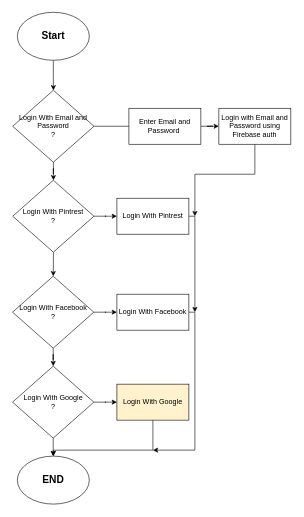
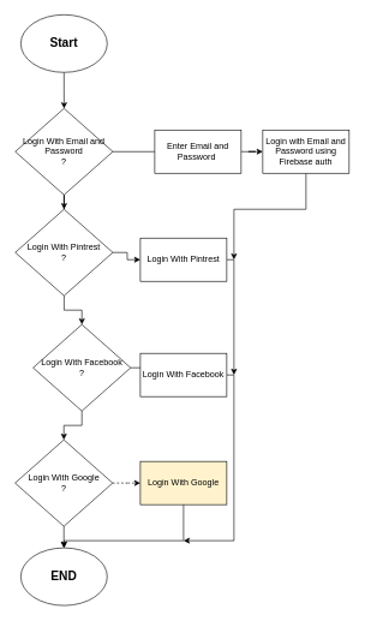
- <mxCell id="13" value="Login With Pintrest&lt;br&gt;?" style="rhombus;whiteSpace=wrap;html=1;" vertex="1" parent="1"><mxGeometry x="20.25" y="300" width="135.5" height="120" as="geometry" /></mxCell>
+ <mxCell id="13" value="Login With Pintrest&lt;br&gt;?" style="rhombus;whiteSpace=wrap;html=1;" vertex="1" parent="1"><mxGeometry x="20.25" y="290" width="135.5" height="120" as="geometry" /></mxCell>
- <mxCell id="18" value="Login With Facebook&lt;br&gt;?" style="rhombus;whiteSpace=wrap;html=1;" vertex="1" parent="1"><mxGeometry x="20" y="460" width="135.5" height="120" as="geometry" /></mxCell>
+ <mxCell id="18" value="Login With Facebook&lt;br&gt;?" style="rhombus;whiteSpace=wrap;html=1;" vertex="1" parent="1"><mxGeometry x="45" y="450" width="135.5" height="120" as="geometry" /></mxCell>
- <mxCell id="21" value="" style="edgeStyle=orthogonalEdgeStyle;rounded=0;orthogonalLoop=1;jettySize=auto;html=1;" edge="1" parent="1" source="23" target="25"><mxGeometry relative="1" as="geometry" /></mxCell>
+ <mxCell id="21" value="" style="edgeStyle=orthogonalEdgeStyle;rounded=0;orthogonalLoop=1;jettySize=auto;html=1;dashed=1;" edge="1" parent="1" source="23" target="25"><mxGeometry relative="1" as="geometry" /></mxCell>
